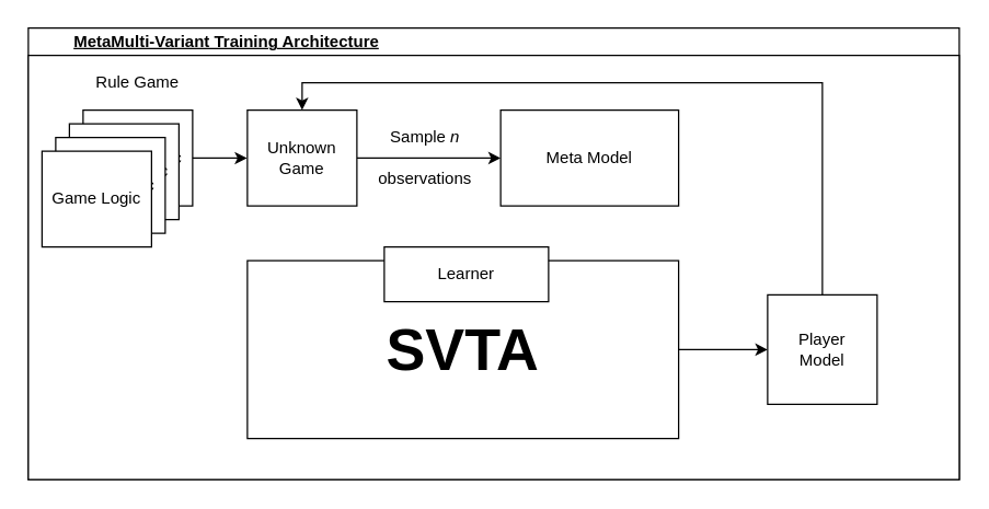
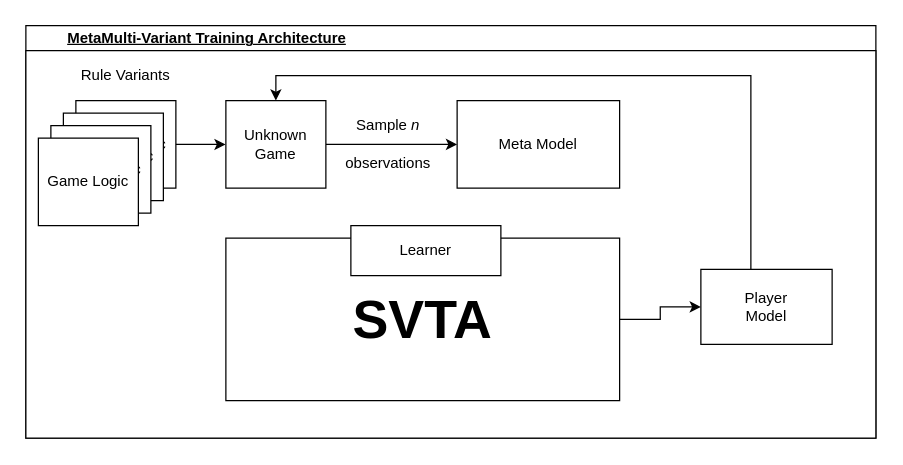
- <mxCell id="10" value="Rule Game" style="text;html=1;strokeColor=none;fillColor=none;align=center;verticalAlign=middle;whiteSpace=wrap;rounded=0;" parent="5" vertex="1"><mxGeometry x="25" width="90" height="20" as="geometry" /></mxCell>
+ <mxCell id="10" value="Rule Variants" style="text;html=1;strokeColor=none;fillColor=none;align=center;verticalAlign=middle;whiteSpace=wrap;rounded=0;" parent="5" vertex="1"><mxGeometry x="25" width="90" height="20" as="geometry" /></mxCell>
- <mxCell id="21" value="Player&lt;br&gt;Model" style="rounded=0;whiteSpace=wrap;html=1;" vertex="1" parent="1"><mxGeometry x="560" y="215" width="80" height="80" as="geometry" /></mxCell>
+ <mxCell id="21" value="Player&lt;br&gt;Model" style="rounded=0;whiteSpace=wrap;html=1;" vertex="1" parent="1"><mxGeometry x="560" y="215" width="105" height="60" as="geometry" /></mxCell>
